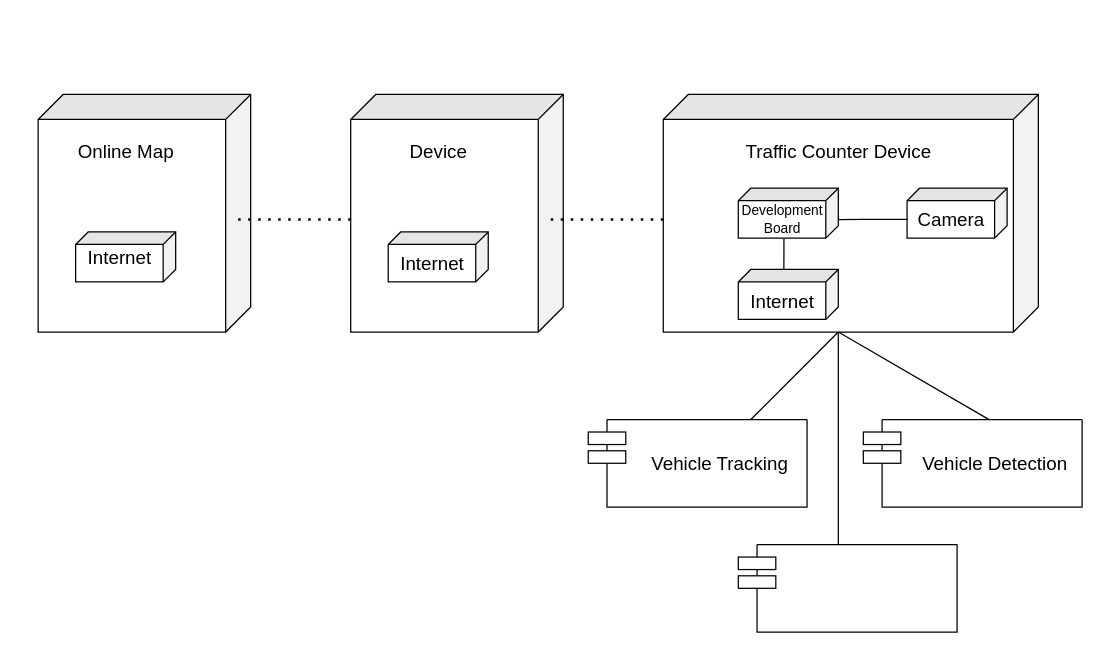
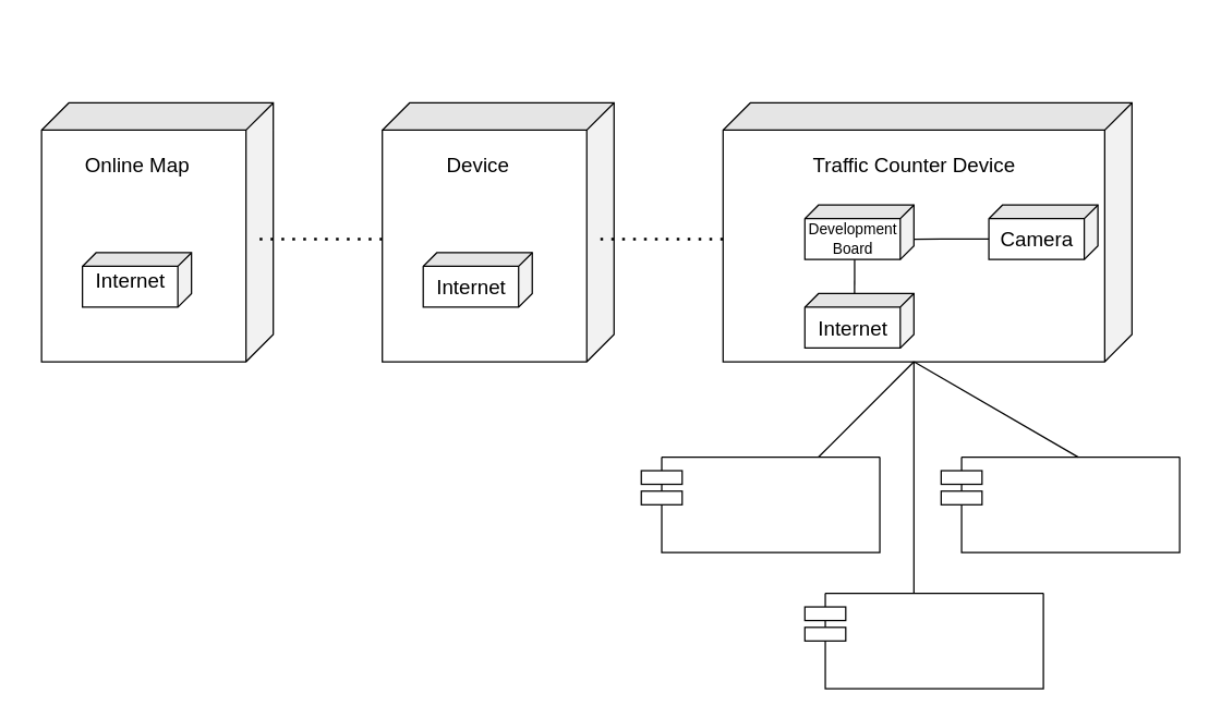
- <mxCell id="33" value="Vehicle Tracking" style="text;html=1;align=center;verticalAlign=middle;resizable=0;points=[];autosize=1;strokeColor=none;fillColor=none;fontSize=15;" vertex="1" parent="32"><mxGeometry x="25" y="20" width="130" height="30" as="geometry" /></mxCell>
- <mxCell id="28" value="Vehicle Detection" style="text;html=1;align=center;verticalAlign=middle;resizable=0;points=[];autosize=1;strokeColor=none;fillColor=none;fontSize=15;" vertex="1" parent="27"><mxGeometry x="20" y="20" width="140" height="30" as="geometry" /></mxCell>
